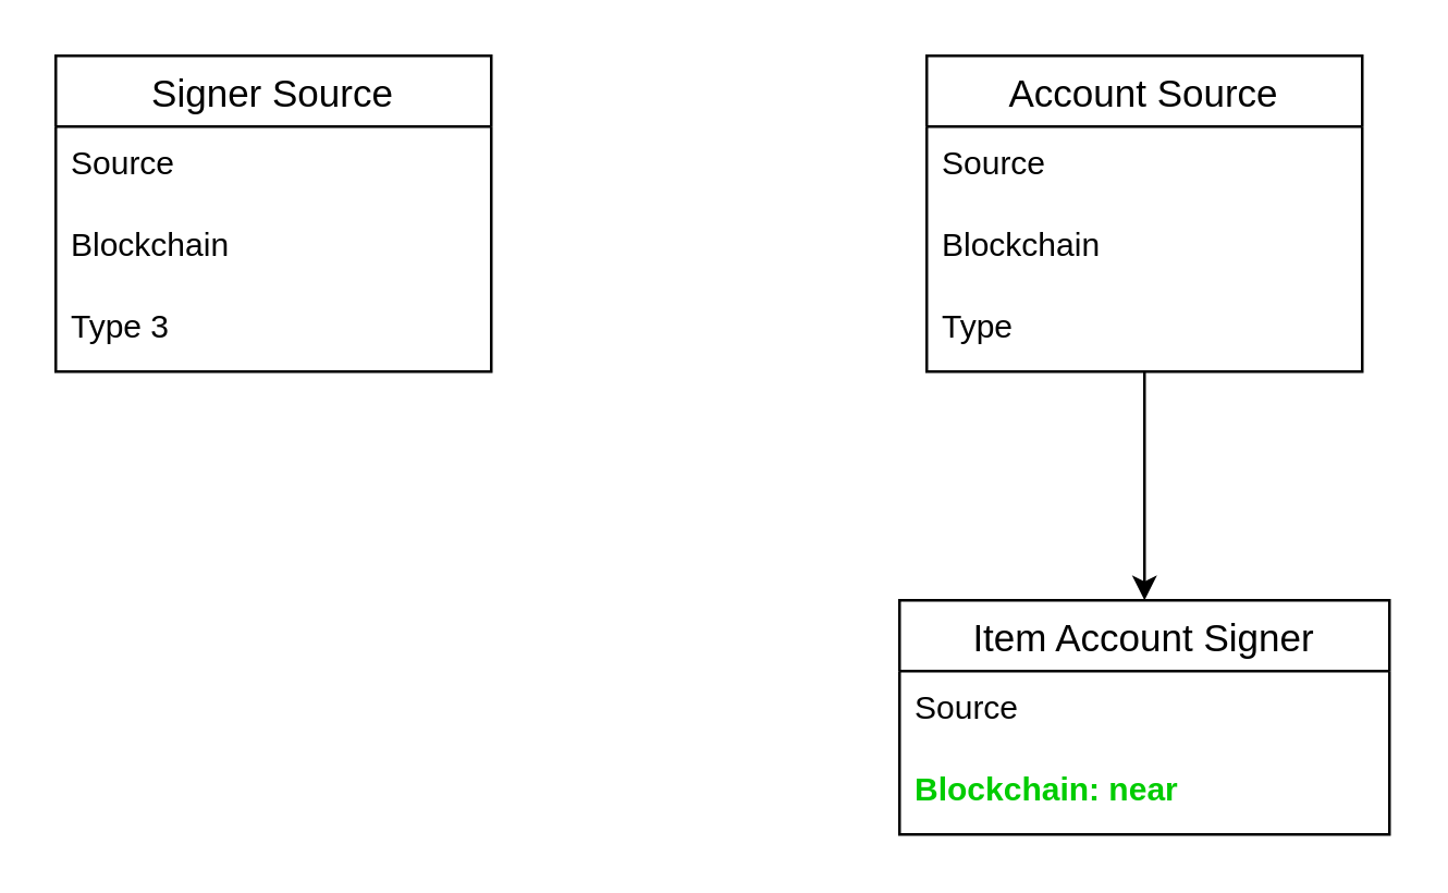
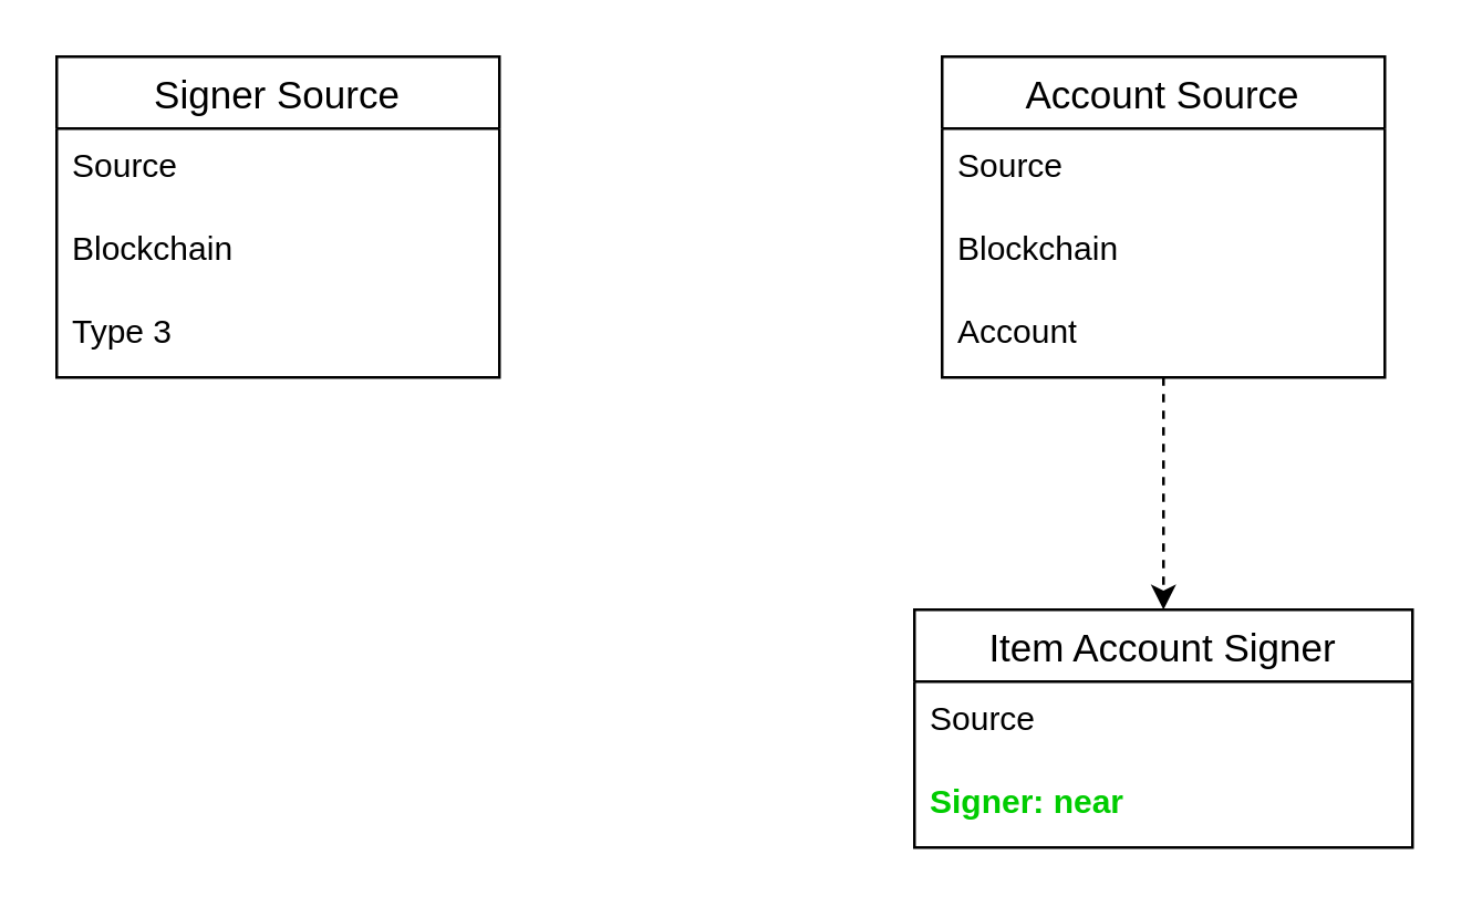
- <mxCell id="6" value="Type" style="text;strokeColor=none;fillColor=none;spacingLeft=4;spacingRight=4;overflow=hidden;rotatable=0;points=[[0,0.5],[1,0.5]];portConstraint=eastwest;fontSize=12;whiteSpace=wrap;html=1;" vertex="1" parent="3"><mxGeometry y="86" width="160" height="30" as="geometry" /></mxCell>
+ <mxCell id="6" value="Account" style="text;strokeColor=none;fillColor=none;spacingLeft=4;spacingRight=4;overflow=hidden;rotatable=0;points=[[0,0.5],[1,0.5]];portConstraint=eastwest;fontSize=12;whiteSpace=wrap;html=1;" vertex="1" parent="3"><mxGeometry y="86" width="160" height="30" as="geometry" /></mxCell>
- <mxCell id="2" style="edgeStyle=orthogonalEdgeStyle;rounded=0;orthogonalLoop=1;jettySize=auto;html=1;entryX=0.5;entryY=0;entryDx=0;entryDy=0;" edge="1" parent="1" source="3" target="11"><mxGeometry relative="1" as="geometry"><mxPoint x="460" y="220" as="targetPoint" /></mxGeometry></mxCell>
+ <mxCell id="2" style="edgeStyle=orthogonalEdgeStyle;rounded=0;orthogonalLoop=1;jettySize=auto;html=1;entryX=0.5;entryY=0;entryDx=0;entryDy=0;dashed=1;" edge="1" parent="1" source="3" target="11"><mxGeometry relative="1" as="geometry"><mxPoint x="460" y="220" as="targetPoint" /></mxGeometry></mxCell>
- <mxCell id="13" value="Blockchain: near" style="text;strokeColor=none;fillColor=none;spacingLeft=4;spacingRight=4;overflow=hidden;rotatable=0;points=[[0,0.5],[1,0.5]];portConstraint=eastwest;fontSize=12;whiteSpace=wrap;html=1;fontStyle=1;fontColor=#00CC00;" vertex="1" parent="11"><mxGeometry y="56" width="180" height="30" as="geometry" /></mxCell>
+ <mxCell id="13" value="Signer: near" style="text;strokeColor=none;fillColor=none;spacingLeft=4;spacingRight=4;overflow=hidden;rotatable=0;points=[[0,0.5],[1,0.5]];portConstraint=eastwest;fontSize=12;whiteSpace=wrap;html=1;fontStyle=1;fontColor=#00CC00;" vertex="1" parent="11"><mxGeometry y="56" width="180" height="30" as="geometry" /></mxCell>
